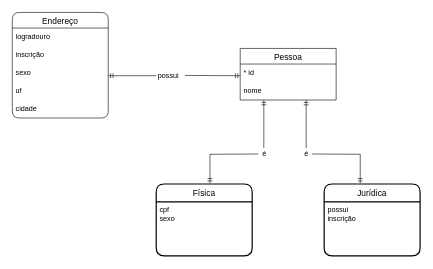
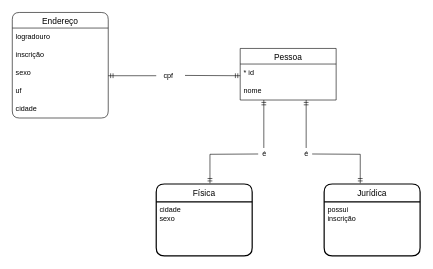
- <mxCell id="8" value="possui" style="text;html=1;align=center;verticalAlign=middle;resizable=0;points=[];autosize=1;strokeColor=none;fillColor=none;" parent="1" vertex="1"><mxGeometry x="255" y="116" width="50" height="20" as="geometry" /></mxCell>
+ <mxCell id="8" value="cpf" style="text;html=1;align=center;verticalAlign=middle;resizable=0;points=[];autosize=1;strokeColor=none;fillColor=none;" parent="1" vertex="1"><mxGeometry x="255" y="116" width="50" height="20" as="geometry" /></mxCell>
- <mxCell id="17" value="cpf&#10;sexo" style="align=left;strokeColor=none;fillColor=none;spacingLeft=4;fontSize=12;verticalAlign=top;resizable=0;rotatable=0;part=1;" parent="16" vertex="1"><mxGeometry y="30" width="160" height="90" as="geometry" /></mxCell>
+ <mxCell id="17" value="cidade&#10;sexo" style="align=left;strokeColor=none;fillColor=none;spacingLeft=4;fontSize=12;verticalAlign=top;resizable=0;rotatable=0;part=1;" parent="16" vertex="1"><mxGeometry y="30" width="160" height="90" as="geometry" /></mxCell>
